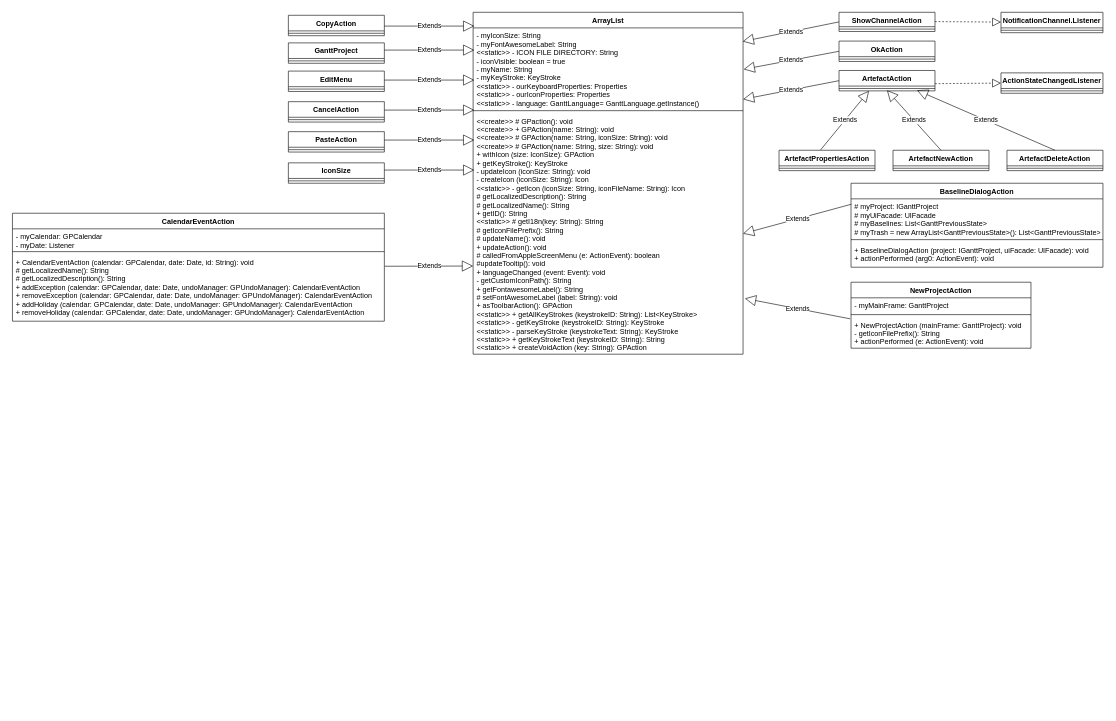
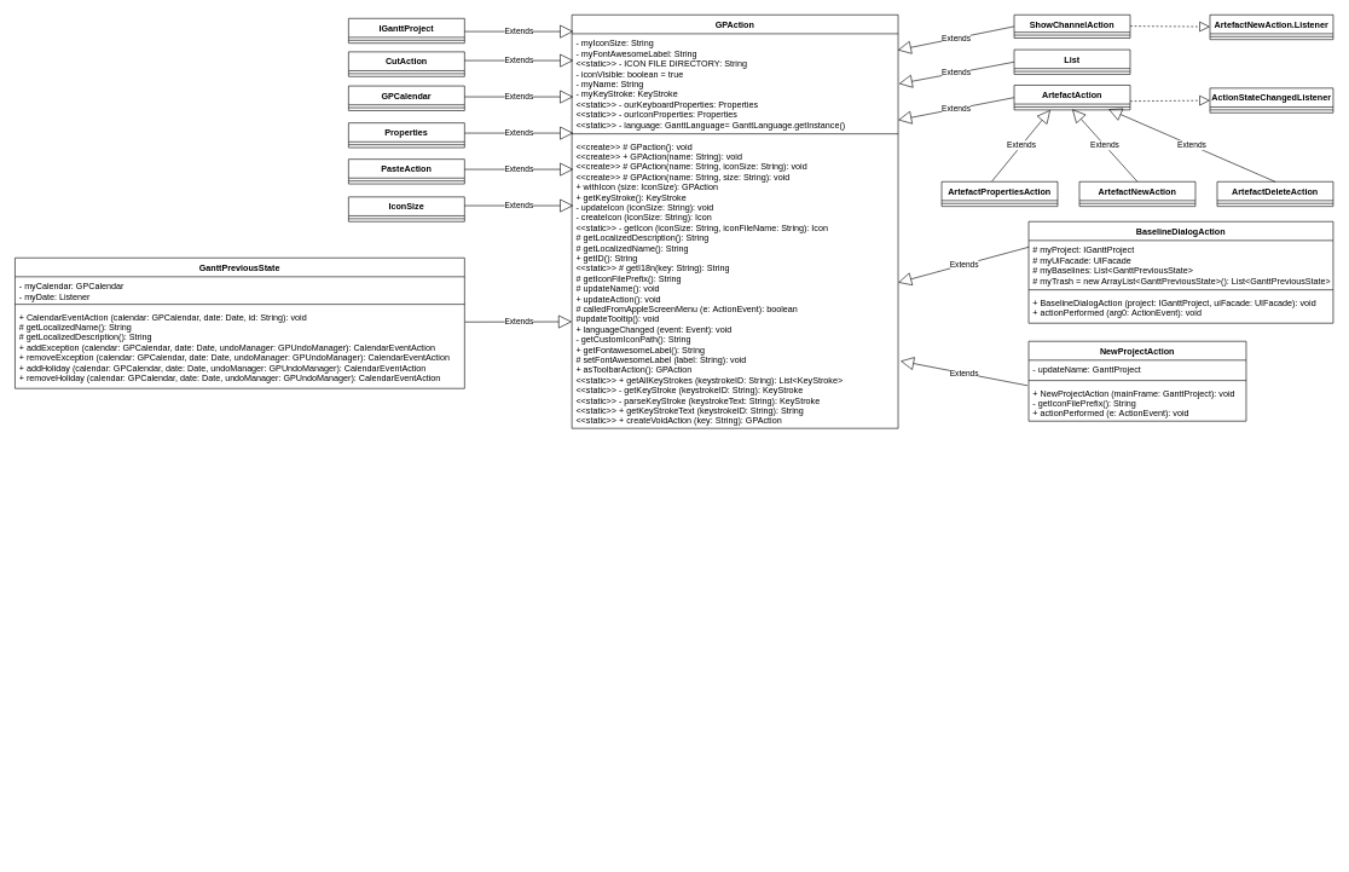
- <mxCell id="3" value="ArrayList" style="swimlane;fontStyle=1;align=center;verticalAlign=top;childLayout=stackLayout;horizontal=1;startSize=26;horizontalStack=0;resizeParent=1;resizeParentMax=0;resizeLast=0;collapsible=1;marginBottom=0;" parent="1" vertex="1"><mxGeometry x="788" y="20" width="450" height="570" as="geometry" /></mxCell>
+ <mxCell id="3" value="GPAction" style="swimlane;fontStyle=1;align=center;verticalAlign=top;childLayout=stackLayout;horizontal=1;startSize=26;horizontalStack=0;resizeParent=1;resizeParentMax=0;resizeLast=0;collapsible=1;marginBottom=0;" parent="1" vertex="1"><mxGeometry x="788" y="20" width="450" height="570" as="geometry" /></mxCell>
- <mxCell id="11" value="NotificationChannel.Listener" style="swimlane;fontStyle=1;align=center;verticalAlign=top;childLayout=stackLayout;horizontal=1;startSize=26;horizontalStack=0;resizeParent=1;resizeParentMax=0;resizeLast=0;collapsible=1;marginBottom=0;" vertex="1" parent="1"><mxGeometry x="1668" y="20" width="170" height="34" as="geometry" /></mxCell>
+ <mxCell id="11" value="ArtefactNewAction.Listener" style="swimlane;fontStyle=1;align=center;verticalAlign=top;childLayout=stackLayout;horizontal=1;startSize=26;horizontalStack=0;resizeParent=1;resizeParentMax=0;resizeLast=0;collapsible=1;marginBottom=0;" vertex="1" parent="1"><mxGeometry x="1668" y="20" width="170" height="34" as="geometry" /></mxCell>
- <mxCell id="36" value="CopyAction" style="swimlane;fontStyle=1;align=center;verticalAlign=top;childLayout=stackLayout;horizontal=1;startSize=26;horizontalStack=0;resizeParent=1;resizeParentMax=0;resizeLast=0;collapsible=1;marginBottom=0;" vertex="1" parent="1"><mxGeometry x="480" y="25" width="160" height="34" as="geometry" /></mxCell>
+ <mxCell id="36" value="IGanttProject" style="swimlane;fontStyle=1;align=center;verticalAlign=top;childLayout=stackLayout;horizontal=1;startSize=26;horizontalStack=0;resizeParent=1;resizeParentMax=0;resizeLast=0;collapsible=1;marginBottom=0;" vertex="1" parent="1"><mxGeometry x="480" y="25" width="160" height="34" as="geometry" /></mxCell>
- <mxCell id="13" value="OkAction" style="swimlane;fontStyle=1;align=center;verticalAlign=top;childLayout=stackLayout;horizontal=1;startSize=26;horizontalStack=0;resizeParent=1;resizeParentMax=0;resizeLast=0;collapsible=1;marginBottom=0;" vertex="1" parent="1"><mxGeometry x="1398" y="68" width="160" height="34" as="geometry" /></mxCell>
+ <mxCell id="13" value="List" style="swimlane;fontStyle=1;align=center;verticalAlign=top;childLayout=stackLayout;horizontal=1;startSize=26;horizontalStack=0;resizeParent=1;resizeParentMax=0;resizeLast=0;collapsible=1;marginBottom=0;" vertex="1" parent="1"><mxGeometry x="1398" y="68" width="160" height="34" as="geometry" /></mxCell>
- <mxCell id="43" value="GanttProject" style="swimlane;fontStyle=1;align=center;verticalAlign=top;childLayout=stackLayout;horizontal=1;startSize=26;horizontalStack=0;resizeParent=1;resizeParentMax=0;resizeLast=0;collapsible=1;marginBottom=0;" vertex="1" parent="1"><mxGeometry x="480" y="71" width="160" height="34" as="geometry" /></mxCell>
+ <mxCell id="43" value="CutAction" style="swimlane;fontStyle=1;align=center;verticalAlign=top;childLayout=stackLayout;horizontal=1;startSize=26;horizontalStack=0;resizeParent=1;resizeParentMax=0;resizeLast=0;collapsible=1;marginBottom=0;" vertex="1" parent="1"><mxGeometry x="480" y="71" width="160" height="34" as="geometry" /></mxCell>
- <mxCell id="45" value="EditMenu" style="swimlane;fontStyle=1;align=center;verticalAlign=top;childLayout=stackLayout;horizontal=1;startSize=26;horizontalStack=0;resizeParent=1;resizeParentMax=0;resizeLast=0;collapsible=1;marginBottom=0;" vertex="1" parent="1"><mxGeometry x="480" y="118" width="160" height="34" as="geometry" /></mxCell>
+ <mxCell id="45" value="GPCalendar" style="swimlane;fontStyle=1;align=center;verticalAlign=top;childLayout=stackLayout;horizontal=1;startSize=26;horizontalStack=0;resizeParent=1;resizeParentMax=0;resizeLast=0;collapsible=1;marginBottom=0;" vertex="1" parent="1"><mxGeometry x="480" y="118" width="160" height="34" as="geometry" /></mxCell>
- <mxCell id="50" value="CancelAction" style="swimlane;fontStyle=1;align=center;verticalAlign=top;childLayout=stackLayout;horizontal=1;startSize=26;horizontalStack=0;resizeParent=1;resizeParentMax=0;resizeLast=0;collapsible=1;marginBottom=0;" vertex="1" parent="1"><mxGeometry x="480" y="169" width="160" height="34" as="geometry" /></mxCell>
+ <mxCell id="50" value="Properties" style="swimlane;fontStyle=1;align=center;verticalAlign=top;childLayout=stackLayout;horizontal=1;startSize=26;horizontalStack=0;resizeParent=1;resizeParentMax=0;resizeLast=0;collapsible=1;marginBottom=0;" vertex="1" parent="1"><mxGeometry x="480" y="169" width="160" height="34" as="geometry" /></mxCell>
- <mxCell id="59" value="CalendarEventAction" style="swimlane;fontStyle=1;align=center;verticalAlign=top;childLayout=stackLayout;horizontal=1;startSize=26;horizontalStack=0;resizeParent=1;resizeParentMax=0;resizeLast=0;collapsible=1;marginBottom=0;" vertex="1" parent="1"><mxGeometry x="20" y="355" width="620" height="180" as="geometry" /></mxCell>
+ <mxCell id="59" value="GanttPreviousState" style="swimlane;fontStyle=1;align=center;verticalAlign=top;childLayout=stackLayout;horizontal=1;startSize=26;horizontalStack=0;resizeParent=1;resizeParentMax=0;resizeLast=0;collapsible=1;marginBottom=0;" vertex="1" parent="1"><mxGeometry x="20" y="355" width="620" height="180" as="geometry" /></mxCell>
- <mxCell id="39" value="- myMainFrame: GanttProject&#10;" style="text;strokeColor=none;fillColor=none;align=left;verticalAlign=top;spacingLeft=4;spacingRight=4;overflow=hidden;rotatable=0;points=[[0,0.5],[1,0.5]];portConstraint=eastwest;" vertex="1" parent="38"><mxGeometry y="26" width="300" height="24" as="geometry" /></mxCell>
+ <mxCell id="39" value="- updateName: GanttProject&#10;" style="text;strokeColor=none;fillColor=none;align=left;verticalAlign=top;spacingLeft=4;spacingRight=4;overflow=hidden;rotatable=0;points=[[0,0.5],[1,0.5]];portConstraint=eastwest;" vertex="1" parent="38"><mxGeometry y="26" width="300" height="24" as="geometry" /></mxCell>
